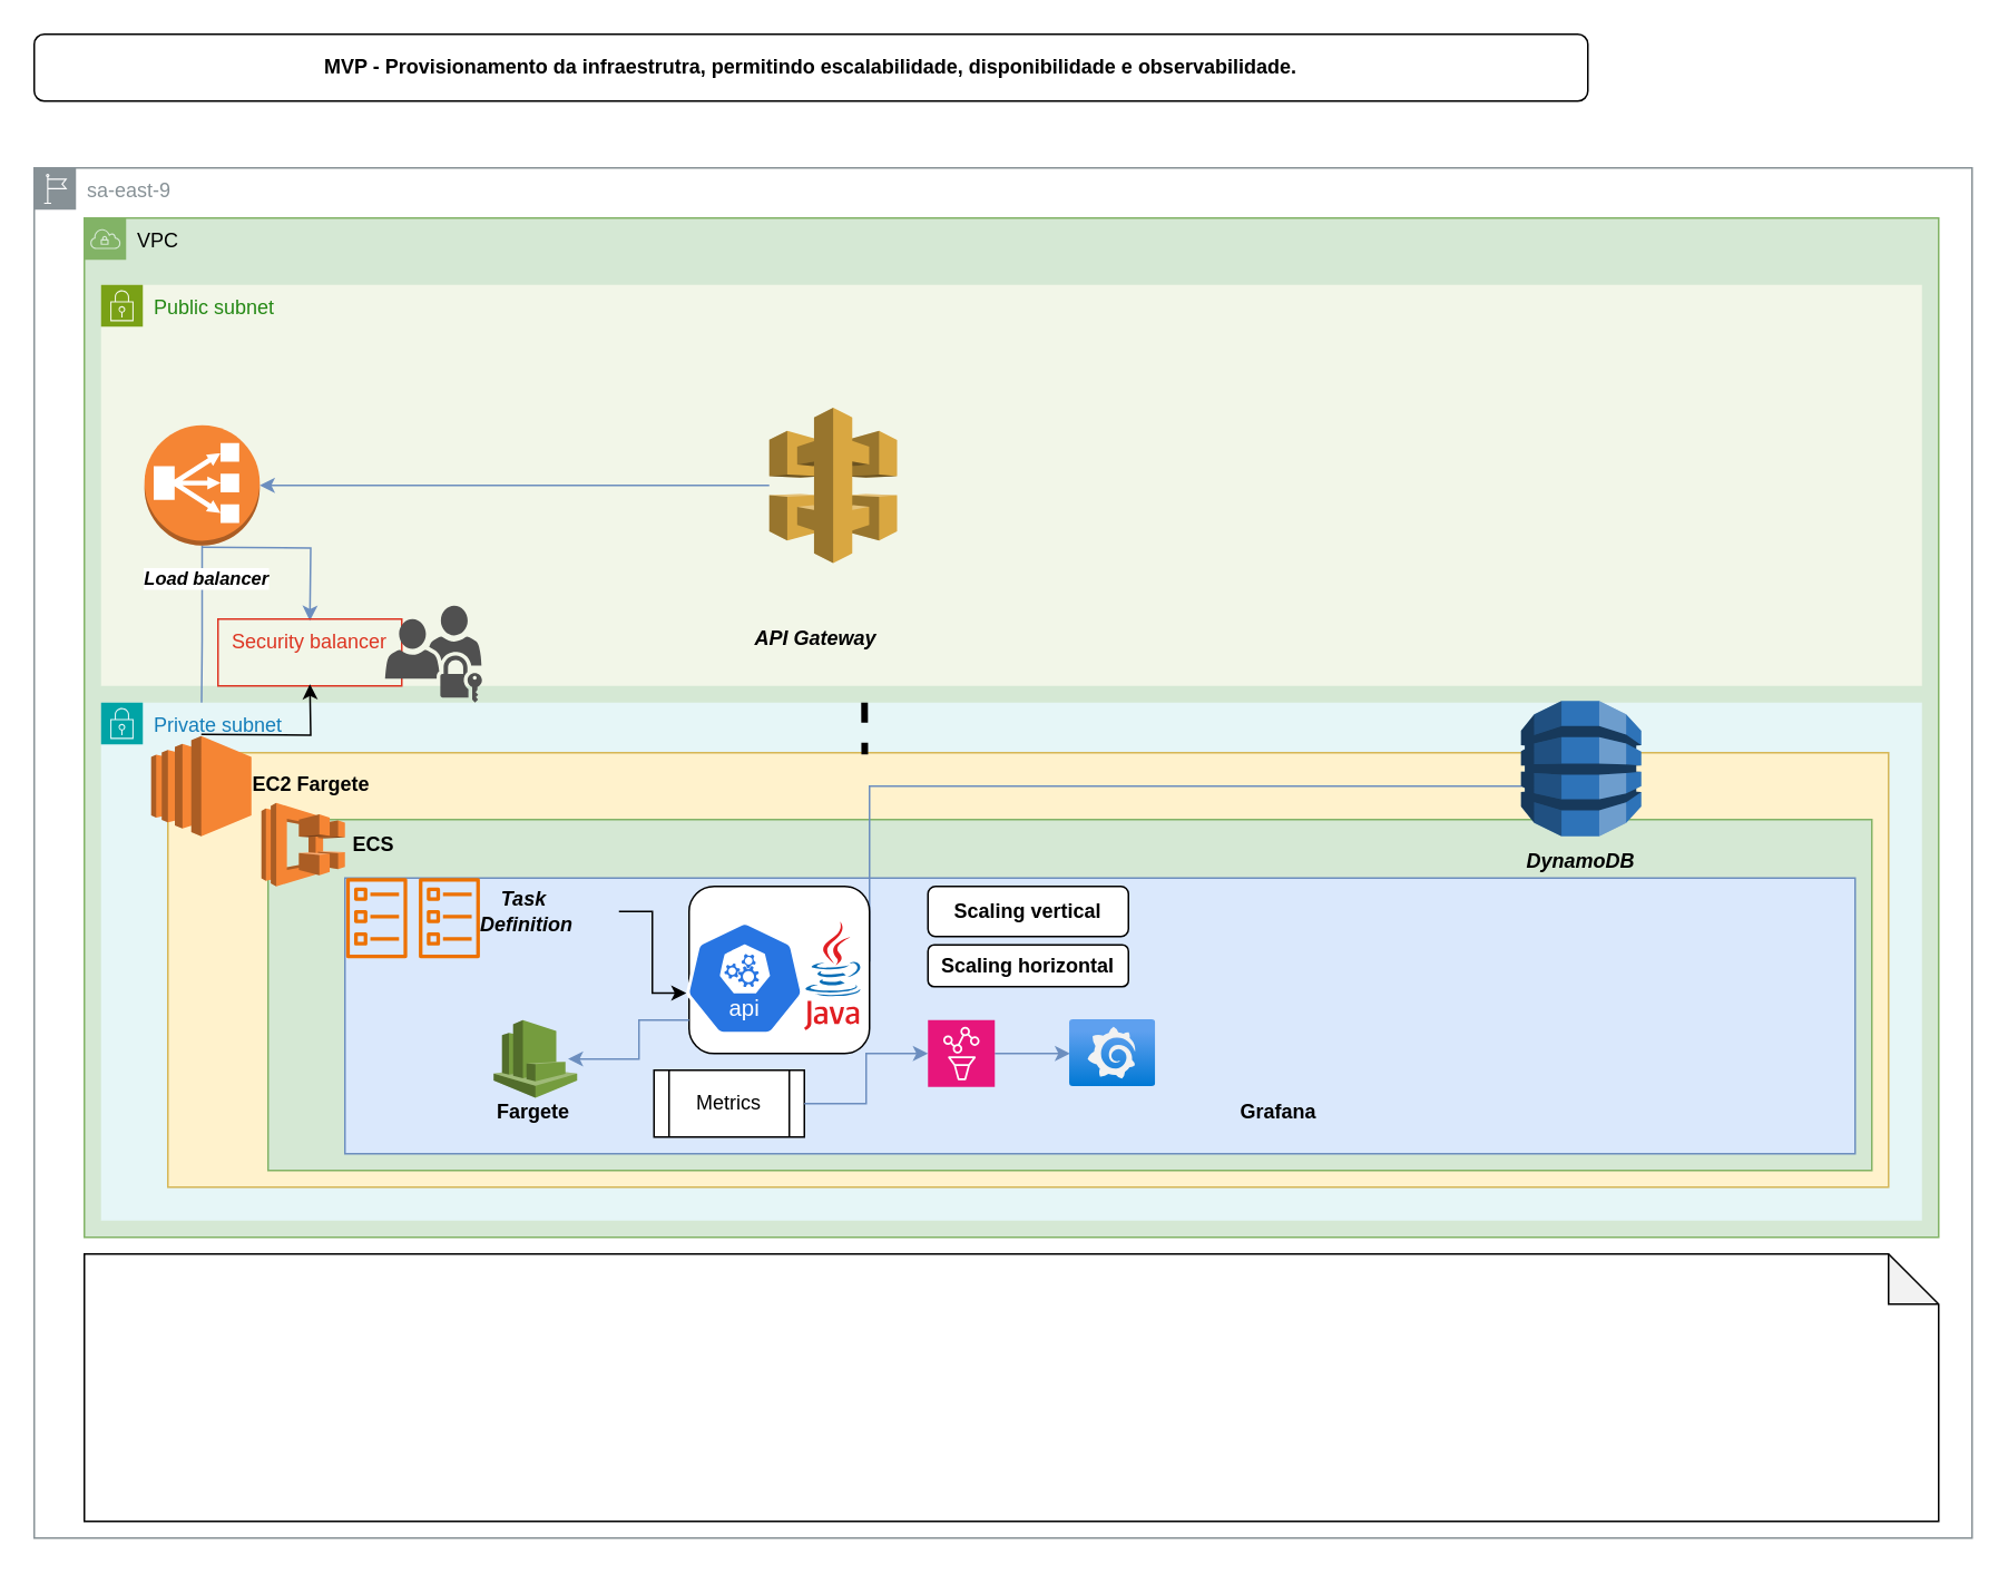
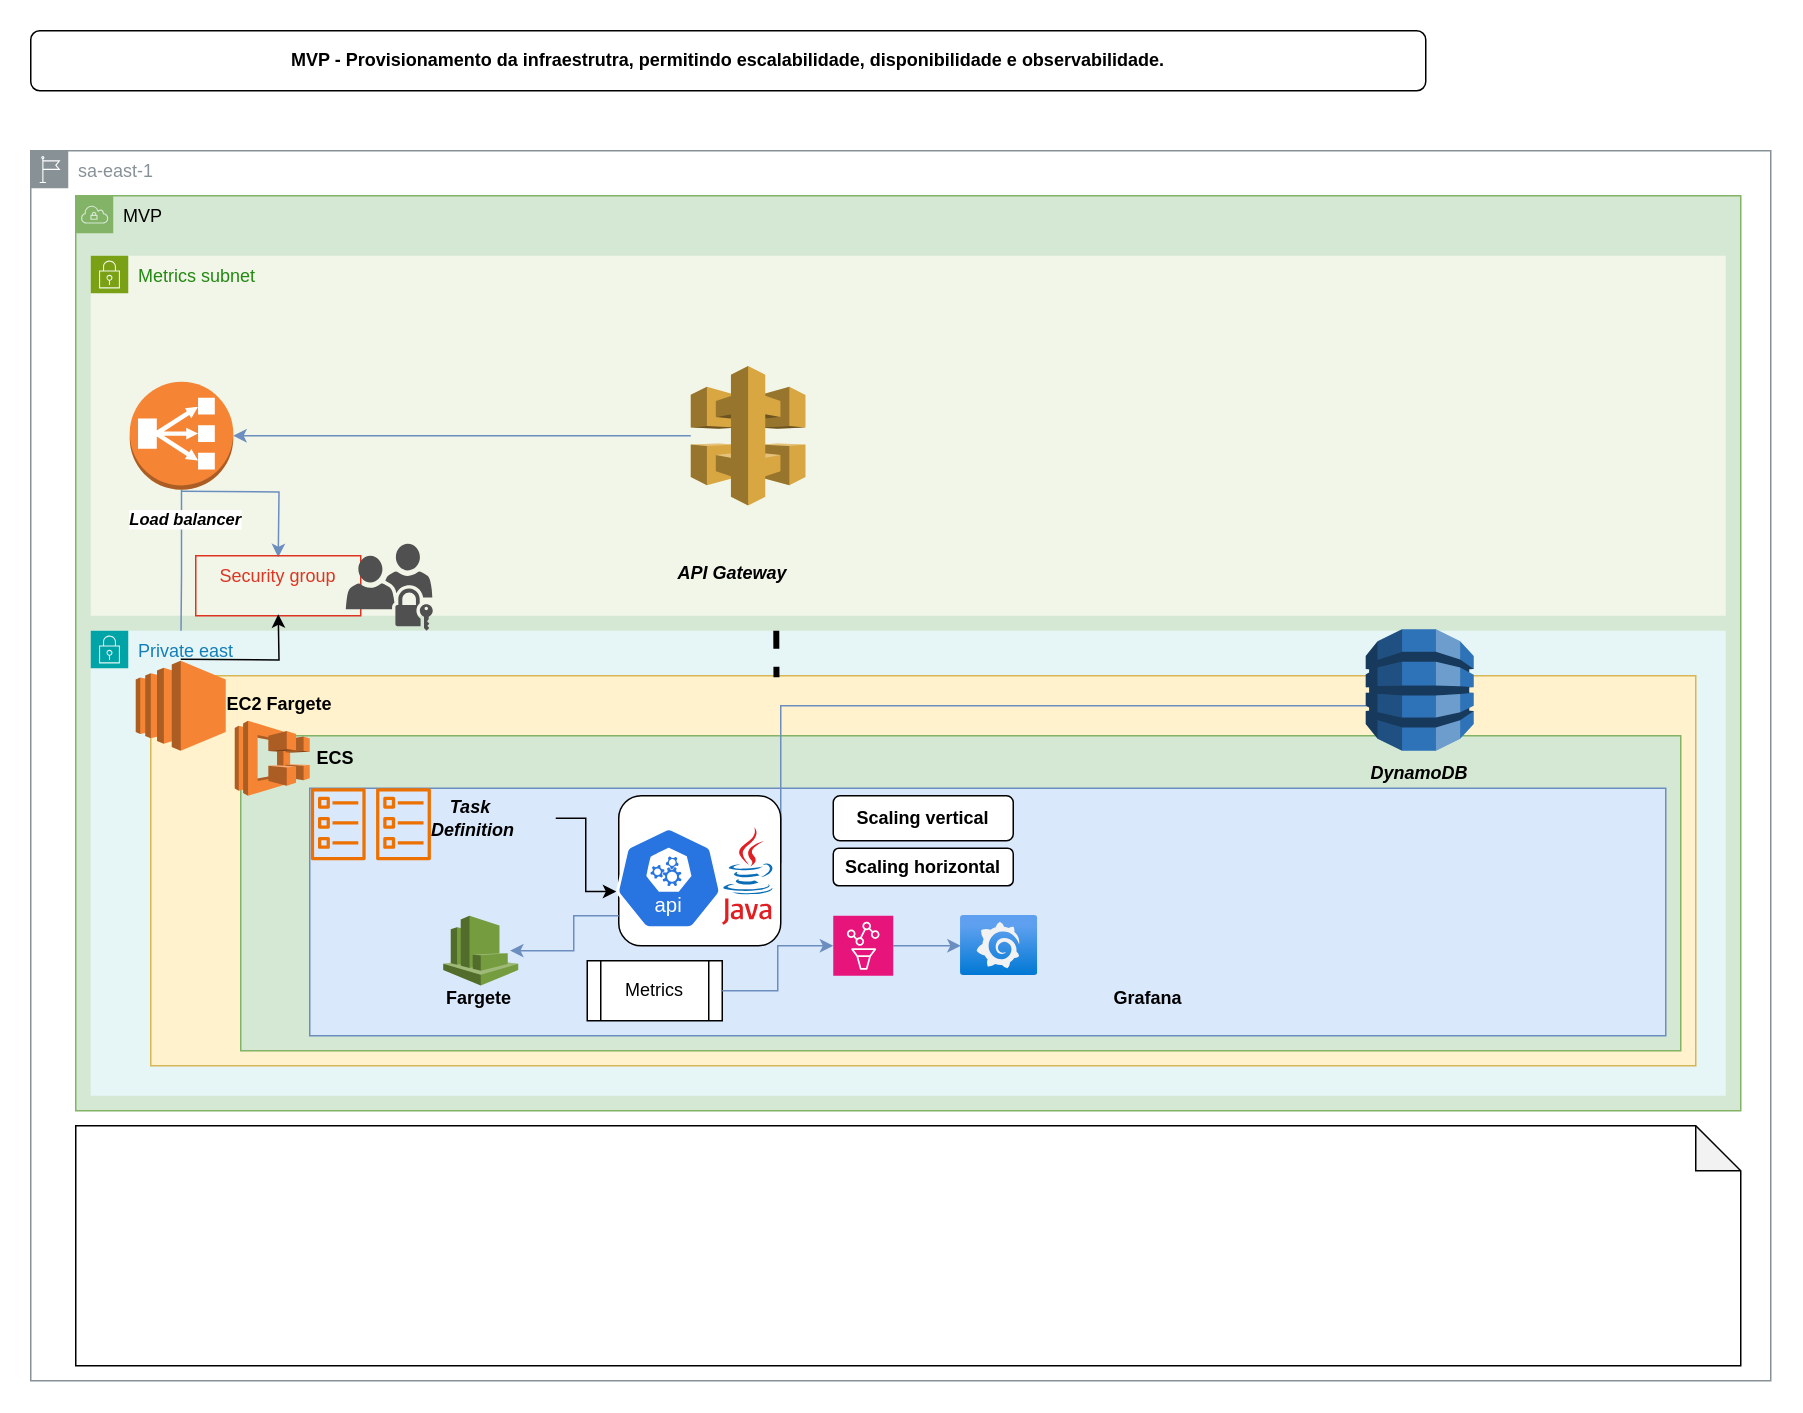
- <mxCell id="3" value="sa-east-9" style="sketch=0;outlineConnect=0;gradientColor=none;html=1;whiteSpace=wrap;fontSize=12;fontStyle=0;shape=mxgraph.aws4.group;grIcon=mxgraph.aws4.group_region;strokeColor=#879196;fillColor=none;verticalAlign=top;align=left;spacingLeft=30;fontColor=#879196;" vertex="1" parent="1"><mxGeometry x="20" y="100" width="1160" height="820" as="geometry" /></mxCell>
+ <mxCell id="3" value="sa-east-1" style="sketch=0;outlineConnect=0;gradientColor=none;html=1;whiteSpace=wrap;fontSize=12;fontStyle=0;shape=mxgraph.aws4.group;grIcon=mxgraph.aws4.group_region;strokeColor=#879196;fillColor=none;verticalAlign=top;align=left;spacingLeft=30;fontColor=#879196;" vertex="1" parent="1"><mxGeometry x="20" y="100" width="1160" height="820" as="geometry" /></mxCell>
- <mxCell id="2" value="VPC" style="sketch=0;outlineConnect=0;html=1;whiteSpace=wrap;fontSize=12;fontStyle=0;shape=mxgraph.aws4.group;grIcon=mxgraph.aws4.group_vpc;strokeColor=#82b366;fillColor=#d5e8d4;verticalAlign=top;align=left;spacingLeft=30;dashed=0;" vertex="1" parent="1"><mxGeometry x="50" y="130" width="1110" height="610" as="geometry" /></mxCell>
+ <mxCell id="2" value="MVP" style="sketch=0;outlineConnect=0;html=1;whiteSpace=wrap;fontSize=12;fontStyle=0;shape=mxgraph.aws4.group;grIcon=mxgraph.aws4.group_vpc;strokeColor=#82b366;fillColor=#d5e8d4;verticalAlign=top;align=left;spacingLeft=30;dashed=0;" vertex="1" parent="1"><mxGeometry x="50" y="130" width="1110" height="610" as="geometry" /></mxCell>
- <mxCell id="4" value="Public subnet" style="points=[[0,0],[0.25,0],[0.5,0],[0.75,0],[1,0],[1,0.25],[1,0.5],[1,0.75],[1,1],[0.75,1],[0.5,1],[0.25,1],[0,1],[0,0.75],[0,0.5],[0,0.25]];outlineConnect=0;gradientColor=none;html=1;whiteSpace=wrap;fontSize=12;fontStyle=0;container=1;pointerEvents=0;collapsible=0;recursiveResize=0;shape=mxgraph.aws4.group;grIcon=mxgraph.aws4.group_security_group;grStroke=0;strokeColor=#7AA116;fillColor=#F2F6E8;verticalAlign=top;align=left;spacingLeft=30;fontColor=#248814;dashed=0;" vertex="1" parent="1"><mxGeometry x="60" y="170" width="1090" height="240" as="geometry" /></mxCell>
+ <mxCell id="4" value="Metrics subnet" style="points=[[0,0],[0.25,0],[0.5,0],[0.75,0],[1,0],[1,0.25],[1,0.5],[1,0.75],[1,1],[0.75,1],[0.5,1],[0.25,1],[0,1],[0,0.75],[0,0.5],[0,0.25]];outlineConnect=0;gradientColor=none;html=1;whiteSpace=wrap;fontSize=12;fontStyle=0;container=1;pointerEvents=0;collapsible=0;recursiveResize=0;shape=mxgraph.aws4.group;grIcon=mxgraph.aws4.group_security_group;grStroke=0;strokeColor=#7AA116;fillColor=#F2F6E8;verticalAlign=top;align=left;spacingLeft=30;fontColor=#248814;dashed=0;" vertex="1" parent="1"><mxGeometry x="60" y="170" width="1090" height="240" as="geometry" /></mxCell>
- <mxCell id="41" value="Security balancer" style="fillColor=none;strokeColor=#DD3522;verticalAlign=top;fontStyle=0;fontColor=#DD3522;whiteSpace=wrap;html=1;" vertex="1" parent="1"><mxGeometry x="130" y="370" width="110" height="40" as="geometry" /></mxCell>
+ <mxCell id="41" value="Security group" style="fillColor=none;strokeColor=#DD3522;verticalAlign=top;fontStyle=0;fontColor=#DD3522;whiteSpace=wrap;html=1;" vertex="1" parent="1"><mxGeometry x="130" y="370" width="110" height="40" as="geometry" /></mxCell>
- <mxCell id="9" value="Private subnet" style="points=[[0,0],[0.25,0],[0.5,0],[0.75,0],[1,0],[1,0.25],[1,0.5],[1,0.75],[1,1],[0.75,1],[0.5,1],[0.25,1],[0,1],[0,0.75],[0,0.5],[0,0.25]];outlineConnect=0;gradientColor=none;html=1;whiteSpace=wrap;fontSize=12;fontStyle=0;container=1;pointerEvents=0;collapsible=0;recursiveResize=0;shape=mxgraph.aws4.group;grIcon=mxgraph.aws4.group_security_group;grStroke=0;strokeColor=#00A4A6;fillColor=#E6F6F7;verticalAlign=top;align=left;spacingLeft=30;fontColor=#147EBA;dashed=0;" vertex="1" parent="1"><mxGeometry x="60" y="420" width="1090" height="310" as="geometry" /></mxCell>
+ <mxCell id="9" value="Private east" style="points=[[0,0],[0.25,0],[0.5,0],[0.75,0],[1,0],[1,0.25],[1,0.5],[1,0.75],[1,1],[0.75,1],[0.5,1],[0.25,1],[0,1],[0,0.75],[0,0.5],[0,0.25]];outlineConnect=0;gradientColor=none;html=1;whiteSpace=wrap;fontSize=12;fontStyle=0;container=1;pointerEvents=0;collapsible=0;recursiveResize=0;shape=mxgraph.aws4.group;grIcon=mxgraph.aws4.group_security_group;grStroke=0;strokeColor=#00A4A6;fillColor=#E6F6F7;verticalAlign=top;align=left;spacingLeft=30;fontColor=#147EBA;dashed=0;" vertex="1" parent="1"><mxGeometry x="60" y="420" width="1090" height="310" as="geometry" /></mxCell>
